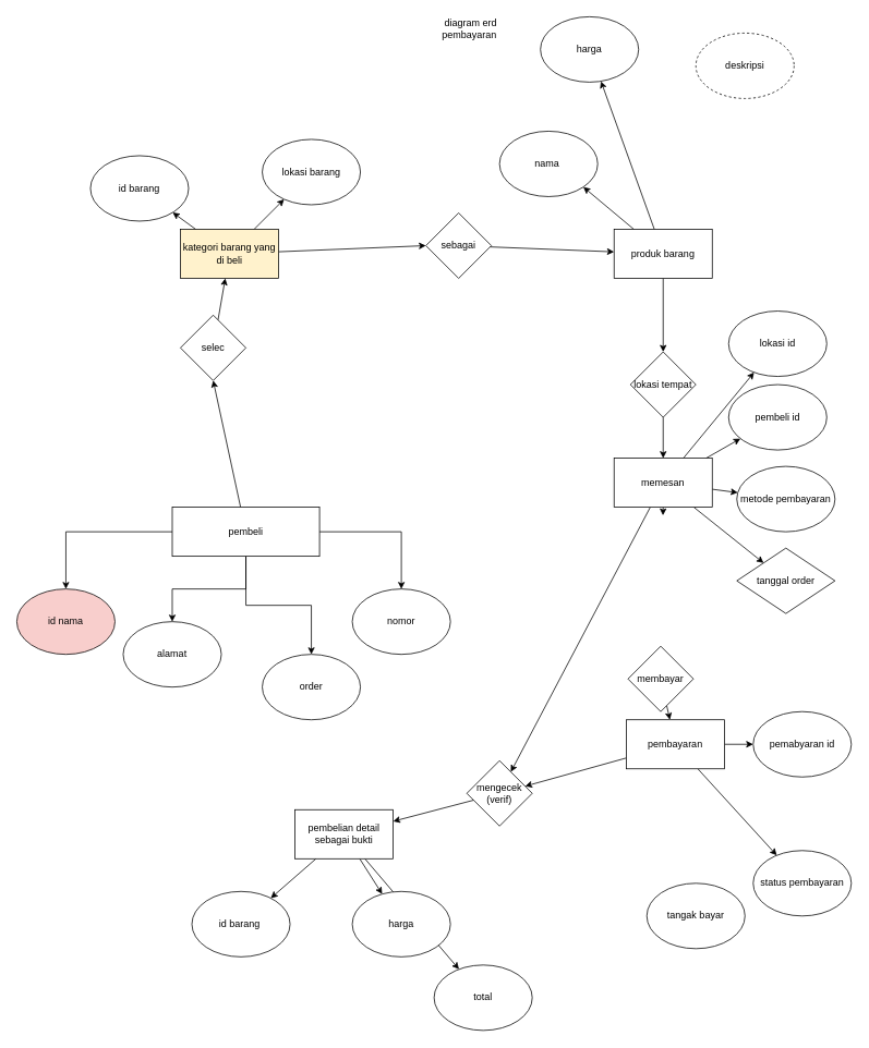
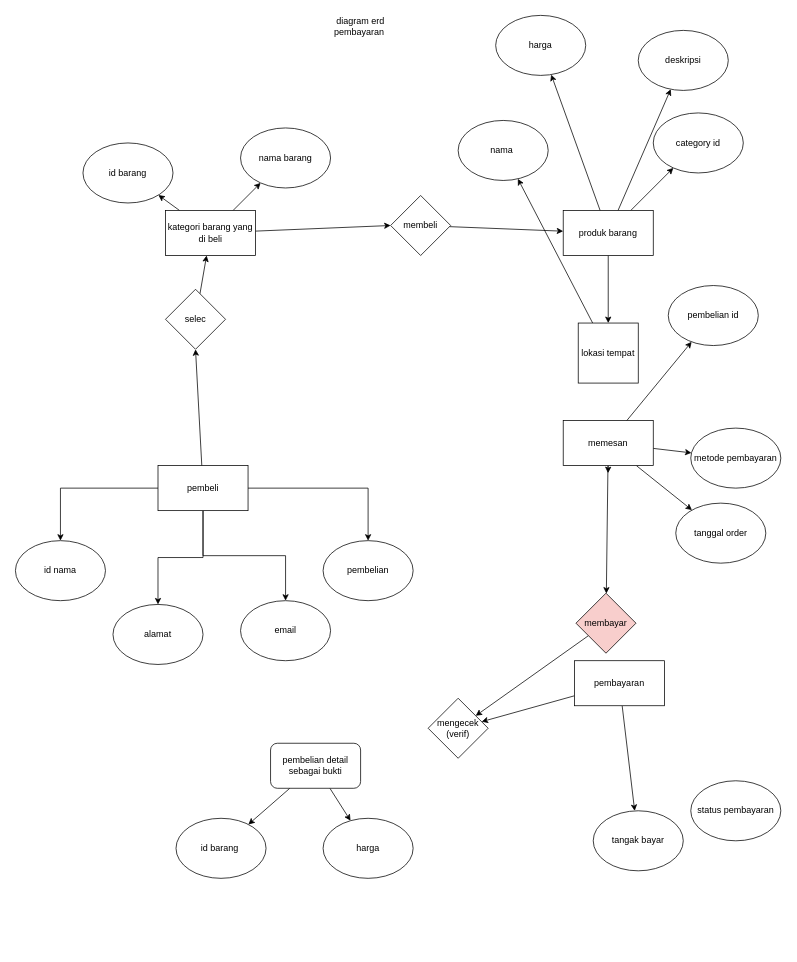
- <mxCell id="65" value="diagram erd pembayaran&amp;nbsp;" style="text;html=1;strokeColor=none;fillColor=none;align=center;verticalAlign=middle;whiteSpace=wrap;rounded=0;" vertex="1" parent="1"><mxGeometry x="545" y="20" width="60" height="30" as="geometry" /></mxCell>
+ <mxCell id="65" value="diagram erd pembayaran&amp;nbsp;" style="text;html=1;strokeColor=none;fillColor=none;align=center;verticalAlign=middle;whiteSpace=wrap;rounded=0;" vertex="1" parent="1"><mxGeometry x="450" y="20" width="60" height="30" as="geometry" /></mxCell>
- <mxCell id="31" value="deskripsi" style="ellipse;whiteSpace=wrap;html=1;dashed=1;" vertex="1" parent="1"><mxGeometry x="850" y="40" width="120" height="80" as="geometry" /></mxCell>
+ <mxCell id="31" value="deskripsi" style="ellipse;whiteSpace=wrap;html=1;" vertex="1" parent="1"><mxGeometry x="850" y="40" width="120" height="80" as="geometry" /></mxCell>
+ <mxCell id="32" value="category id" style="ellipse;whiteSpace=wrap;html=1;" vertex="1" parent="1"><mxGeometry x="870" y="150" width="120" height="80" as="geometry" /></mxCell>
+ <mxCell id="25" style="edgeStyle=none;rounded=0;orthogonalLoop=1;jettySize=auto;html=1;" edge="1" parent="1" source="28" target="31"><mxGeometry relative="1" as="geometry" /></mxCell>
- <mxCell id="20" value="lokasi barang" style="ellipse;whiteSpace=wrap;html=1;" vertex="1" parent="1"><mxGeometry x="320" y="170" width="120" height="80" as="geometry" /></mxCell>
+ <mxCell id="20" value="nama barang" style="ellipse;whiteSpace=wrap;html=1;" vertex="1" parent="1"><mxGeometry x="320" y="170" width="120" height="80" as="geometry" /></mxCell>
+ <mxCell id="26" style="edgeStyle=none;rounded=0;orthogonalLoop=1;jettySize=auto;html=1;" edge="1" parent="1" source="28" target="32"><mxGeometry relative="1" as="geometry" /></mxCell>
- <mxCell id="24" style="edgeStyle=none;rounded=0;orthogonalLoop=1;jettySize=auto;html=1;entryX=1;entryY=1;entryDx=0;entryDy=0;" edge="1" parent="1" source="28" target="30"><mxGeometry relative="1" as="geometry"><mxPoint x="730" y="250" as="targetPoint" /></mxGeometry></mxCell>
- <mxCell id="22" value="sebagai" style="rhombus;whiteSpace=wrap;html=1;" vertex="1" parent="1"><mxGeometry x="520" y="260" width="80" height="80" as="geometry" /></mxCell>
+ <mxCell id="22" value="membeli" style="rhombus;whiteSpace=wrap;html=1;" vertex="1" parent="1"><mxGeometry x="520" y="260" width="80" height="80" as="geometry" /></mxCell>
- <mxCell id="17" value="kategori barang yang di beli" style="rounded=0;whiteSpace=wrap;html=1;fillColor=#fff2cc;" vertex="1" parent="1"><mxGeometry x="220" y="280" width="120" height="60" as="geometry" /></mxCell>
+ <mxCell id="17" value="kategori barang yang di beli" style="rounded=0;whiteSpace=wrap;html=1;" vertex="1" parent="1"><mxGeometry x="220" y="280" width="120" height="60" as="geometry" /></mxCell>
- <mxCell id="42" value="lokasi id" style="ellipse;whiteSpace=wrap;html=1;" vertex="1" parent="1"><mxGeometry x="890" y="380" width="120" height="80" as="geometry" /></mxCell>
+ <mxCell id="42" value="pembelian id" style="ellipse;whiteSpace=wrap;html=1;" vertex="1" parent="1"><mxGeometry x="890" y="380" width="120" height="80" as="geometry" /></mxCell>
- <mxCell id="34" value="lokasi tempat" style="rhombus;whiteSpace=wrap;html=1;" vertex="1" parent="1"><mxGeometry x="770" y="430" width="80" height="80" as="geometry" /></mxCell>
+ <mxCell id="34" value="lokasi tempat" style="whiteSpace=wrap;html=1;rounded=0;" vertex="1" parent="1"><mxGeometry x="770" y="430" width="80" height="80" as="geometry" /></mxCell>
- <mxCell id="43" value="pembeli id" style="ellipse;whiteSpace=wrap;html=1;" vertex="1" parent="1"><mxGeometry x="890" y="470" width="120" height="80" as="geometry" /></mxCell>
- <mxCell id="33" style="edgeStyle=none;rounded=0;orthogonalLoop=1;jettySize=auto;html=1;" edge="1" parent="1" source="34" target="41"><mxGeometry relative="1" as="geometry" /></mxCell>
+ <mxCell id="33" style="edgeStyle=none;rounded=0;orthogonalLoop=1;jettySize=auto;html=1;" edge="1" parent="1" source="34" target="30"><mxGeometry relative="1" as="geometry" /></mxCell>
- <mxCell id="36" style="edgeStyle=none;rounded=0;orthogonalLoop=1;jettySize=auto;html=1;" edge="1" parent="1" source="41" target="43"><mxGeometry relative="1" as="geometry" /></mxCell>
- <mxCell id="44" value="metode pembayaran" style="ellipse;whiteSpace=wrap;html=1;" vertex="1" parent="1"><mxGeometry x="900" y="570" width="120" height="80" as="geometry" /></mxCell>
+ <mxCell id="44" value="metode pembayaran" style="ellipse;whiteSpace=wrap;html=1;" vertex="1" parent="1"><mxGeometry x="920" y="570" width="120" height="80" as="geometry" /></mxCell>
- <mxCell id="7" value="pembeli" style="rounded=0;whiteSpace=wrap;html=1;" vertex="1" parent="1"><mxGeometry x="210" y="620" width="180" height="60" as="geometry" /></mxCell>
+ <mxCell id="7" value="pembeli" style="rounded=0;whiteSpace=wrap;html=1;" vertex="1" parent="1"><mxGeometry x="210" y="620" width="120" height="60" as="geometry" /></mxCell>
- <mxCell id="45" value="tanggal order" style="rhombus;whiteSpace=wrap;html=1;" vertex="1" parent="1"><mxGeometry x="900" y="670" width="120" height="80" as="geometry" /></mxCell>
+ <mxCell id="45" value="tanggal order" style="ellipse;whiteSpace=wrap;html=1;" vertex="1" parent="1"><mxGeometry x="900" y="670" width="120" height="80" as="geometry" /></mxCell>
- <mxCell id="8" value="id nama" style="ellipse;whiteSpace=wrap;html=1;fillColor=#f8cecc;" vertex="1" parent="1"><mxGeometry x="20" y="720" width="120" height="80" as="geometry" /></mxCell>
+ <mxCell id="8" value="id nama" style="ellipse;whiteSpace=wrap;html=1;" vertex="1" parent="1"><mxGeometry x="20" y="720" width="120" height="80" as="geometry" /></mxCell>
- <mxCell id="11" value="nomor" style="ellipse;whiteSpace=wrap;html=1;" vertex="1" parent="1"><mxGeometry x="430" y="720" width="120" height="80" as="geometry" /></mxCell>
+ <mxCell id="11" value="pembelian" style="ellipse;whiteSpace=wrap;html=1;" vertex="1" parent="1"><mxGeometry x="430" y="720" width="120" height="80" as="geometry" /></mxCell>
- <mxCell id="40" style="edgeStyle=none;rounded=0;orthogonalLoop=1;jettySize=auto;html=1;" edge="1" parent="1" source="41" target="57"><mxGeometry relative="1" as="geometry" /></mxCell>
+ <mxCell id="40" style="edgeStyle=none;rounded=0;orthogonalLoop=1;jettySize=auto;html=1;" edge="1" parent="1" source="41" target="47"><mxGeometry relative="1" as="geometry" /></mxCell>
- <mxCell id="9" value="alamat" style="ellipse;whiteSpace=wrap;html=1;" vertex="1" parent="1"><mxGeometry x="150" y="760" width="120" height="80" as="geometry" /></mxCell>
+ <mxCell id="9" value="alamat" style="ellipse;whiteSpace=wrap;html=1;" vertex="1" parent="1"><mxGeometry x="150" y="805" width="120" height="80" as="geometry" /></mxCell>
- <mxCell id="47" value="membayar" style="rhombus;whiteSpace=wrap;html=1;" vertex="1" parent="1"><mxGeometry x="767" y="790" width="80" height="80" as="geometry" /></mxCell>
+ <mxCell id="47" value="membayar" style="rhombus;whiteSpace=wrap;html=1;fillColor=#f8cecc;" vertex="1" parent="1"><mxGeometry x="767" y="790" width="80" height="80" as="geometry" /></mxCell>
- <mxCell id="10" value="order" style="ellipse;whiteSpace=wrap;html=1;" vertex="1" parent="1"><mxGeometry x="320" y="800" width="120" height="80" as="geometry" /></mxCell>
+ <mxCell id="10" value="email" style="ellipse;whiteSpace=wrap;html=1;" vertex="1" parent="1"><mxGeometry x="320" y="800" width="120" height="80" as="geometry" /></mxCell>
- <mxCell id="46" style="edgeStyle=none;rounded=0;orthogonalLoop=1;jettySize=auto;html=1;" edge="1" parent="1" source="47" target="55"><mxGeometry relative="1" as="geometry" /></mxCell>
+ <mxCell id="46" style="edgeStyle=none;rounded=0;orthogonalLoop=1;jettySize=auto;html=1;" edge="1" parent="1" source="47" target="57"><mxGeometry relative="1" as="geometry" /></mxCell>
- <mxCell id="51" style="edgeStyle=none;rounded=0;orthogonalLoop=1;jettySize=auto;html=1;" edge="1" parent="1" source="55" target="48"><mxGeometry relative="1" as="geometry" /></mxCell>
- <mxCell id="48" value="pemabyaran id" style="ellipse;whiteSpace=wrap;html=1;" vertex="1" parent="1"><mxGeometry x="920" y="870" width="120" height="80" as="geometry" /></mxCell>
- <mxCell id="56" style="edgeStyle=none;rounded=0;orthogonalLoop=1;jettySize=auto;html=1;" edge="1" parent="1" source="57" target="61"><mxGeometry relative="1" as="geometry" /></mxCell>
- <mxCell id="52" style="edgeStyle=none;rounded=0;orthogonalLoop=1;jettySize=auto;html=1;" edge="1" parent="1" source="55" target="49"><mxGeometry relative="1" as="geometry" /></mxCell>
+ <mxCell id="53" style="edgeStyle=none;rounded=0;orthogonalLoop=1;jettySize=auto;html=1;" edge="1" parent="1" source="55" target="50"><mxGeometry relative="1" as="geometry" /></mxCell>
- <mxCell id="61" value="pembelian detail sebagai bukti" style="rounded=0;whiteSpace=wrap;html=1;" vertex="1" parent="1"><mxGeometry x="360" y="990" width="120" height="60" as="geometry" /></mxCell>
+ <mxCell id="61" value="pembelian detail sebagai bukti" style="whiteSpace=wrap;html=1;rounded=1;" vertex="1" parent="1"><mxGeometry x="360" y="990" width="120" height="60" as="geometry" /></mxCell>
- <mxCell id="60" style="edgeStyle=none;rounded=0;orthogonalLoop=1;jettySize=auto;html=1;" edge="1" parent="1" source="61" target="64"><mxGeometry relative="1" as="geometry" /></mxCell>
- <mxCell id="64" value="total" style="ellipse;whiteSpace=wrap;html=1;" vertex="1" parent="1"><mxGeometry x="530" y="1180" width="120" height="80" as="geometry" /></mxCell>
